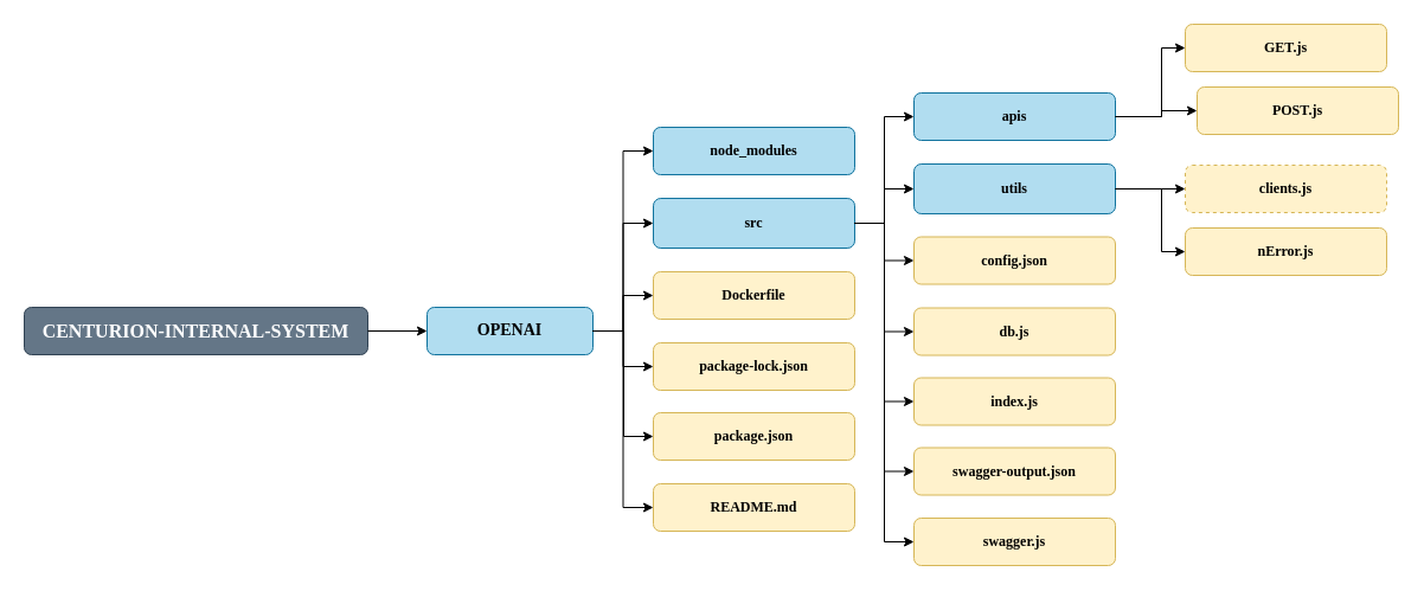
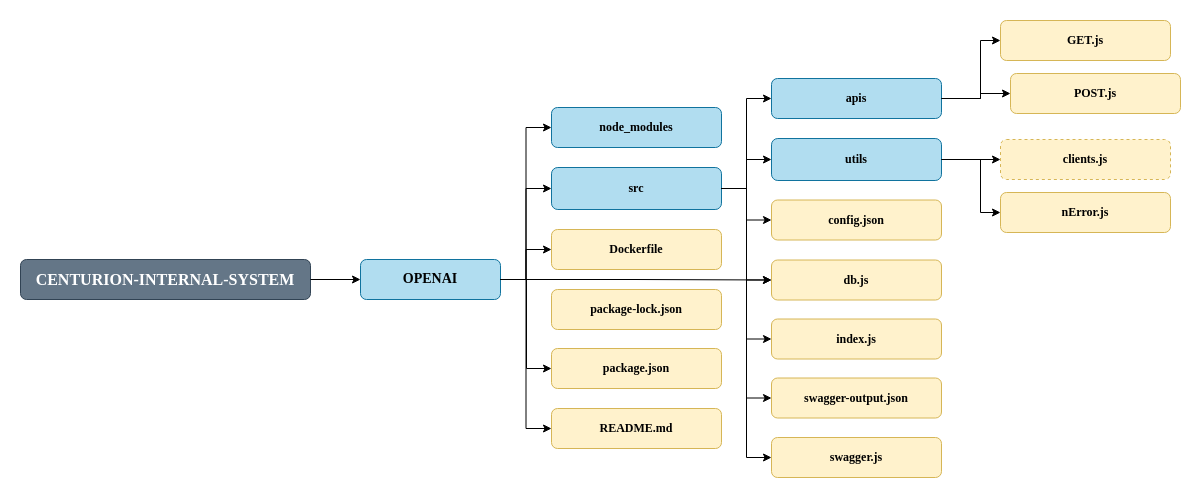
- <mxCell id="14" value="" style="endArrow=classic;html=1;rounded=0;exitX=1;exitY=0.5;exitDx=0;exitDy=0;entryX=0;entryY=0.5;entryDx=0;entryDy=0;edgeStyle=orthogonalEdgeStyle;" parent="1" source="3" target="7" edge="1"><mxGeometry width="50" height="50" relative="1" as="geometry"><mxPoint x="580" y="189" as="sourcePoint" /><mxPoint x="540" y="219" as="targetPoint" /></mxGeometry></mxCell>
+ <mxCell id="14" value="" style="endArrow=classic;html=1;rounded=0;exitX=1;exitY=0.5;exitDx=0;exitDy=0;edgeStyle=orthogonalEdgeStyle;" parent="1" source="3" target="20" edge="1"><mxGeometry width="50" height="50" relative="1" as="geometry"><mxPoint x="580" y="189" as="sourcePoint" /><mxPoint x="540" y="219" as="targetPoint" /></mxGeometry></mxCell>
